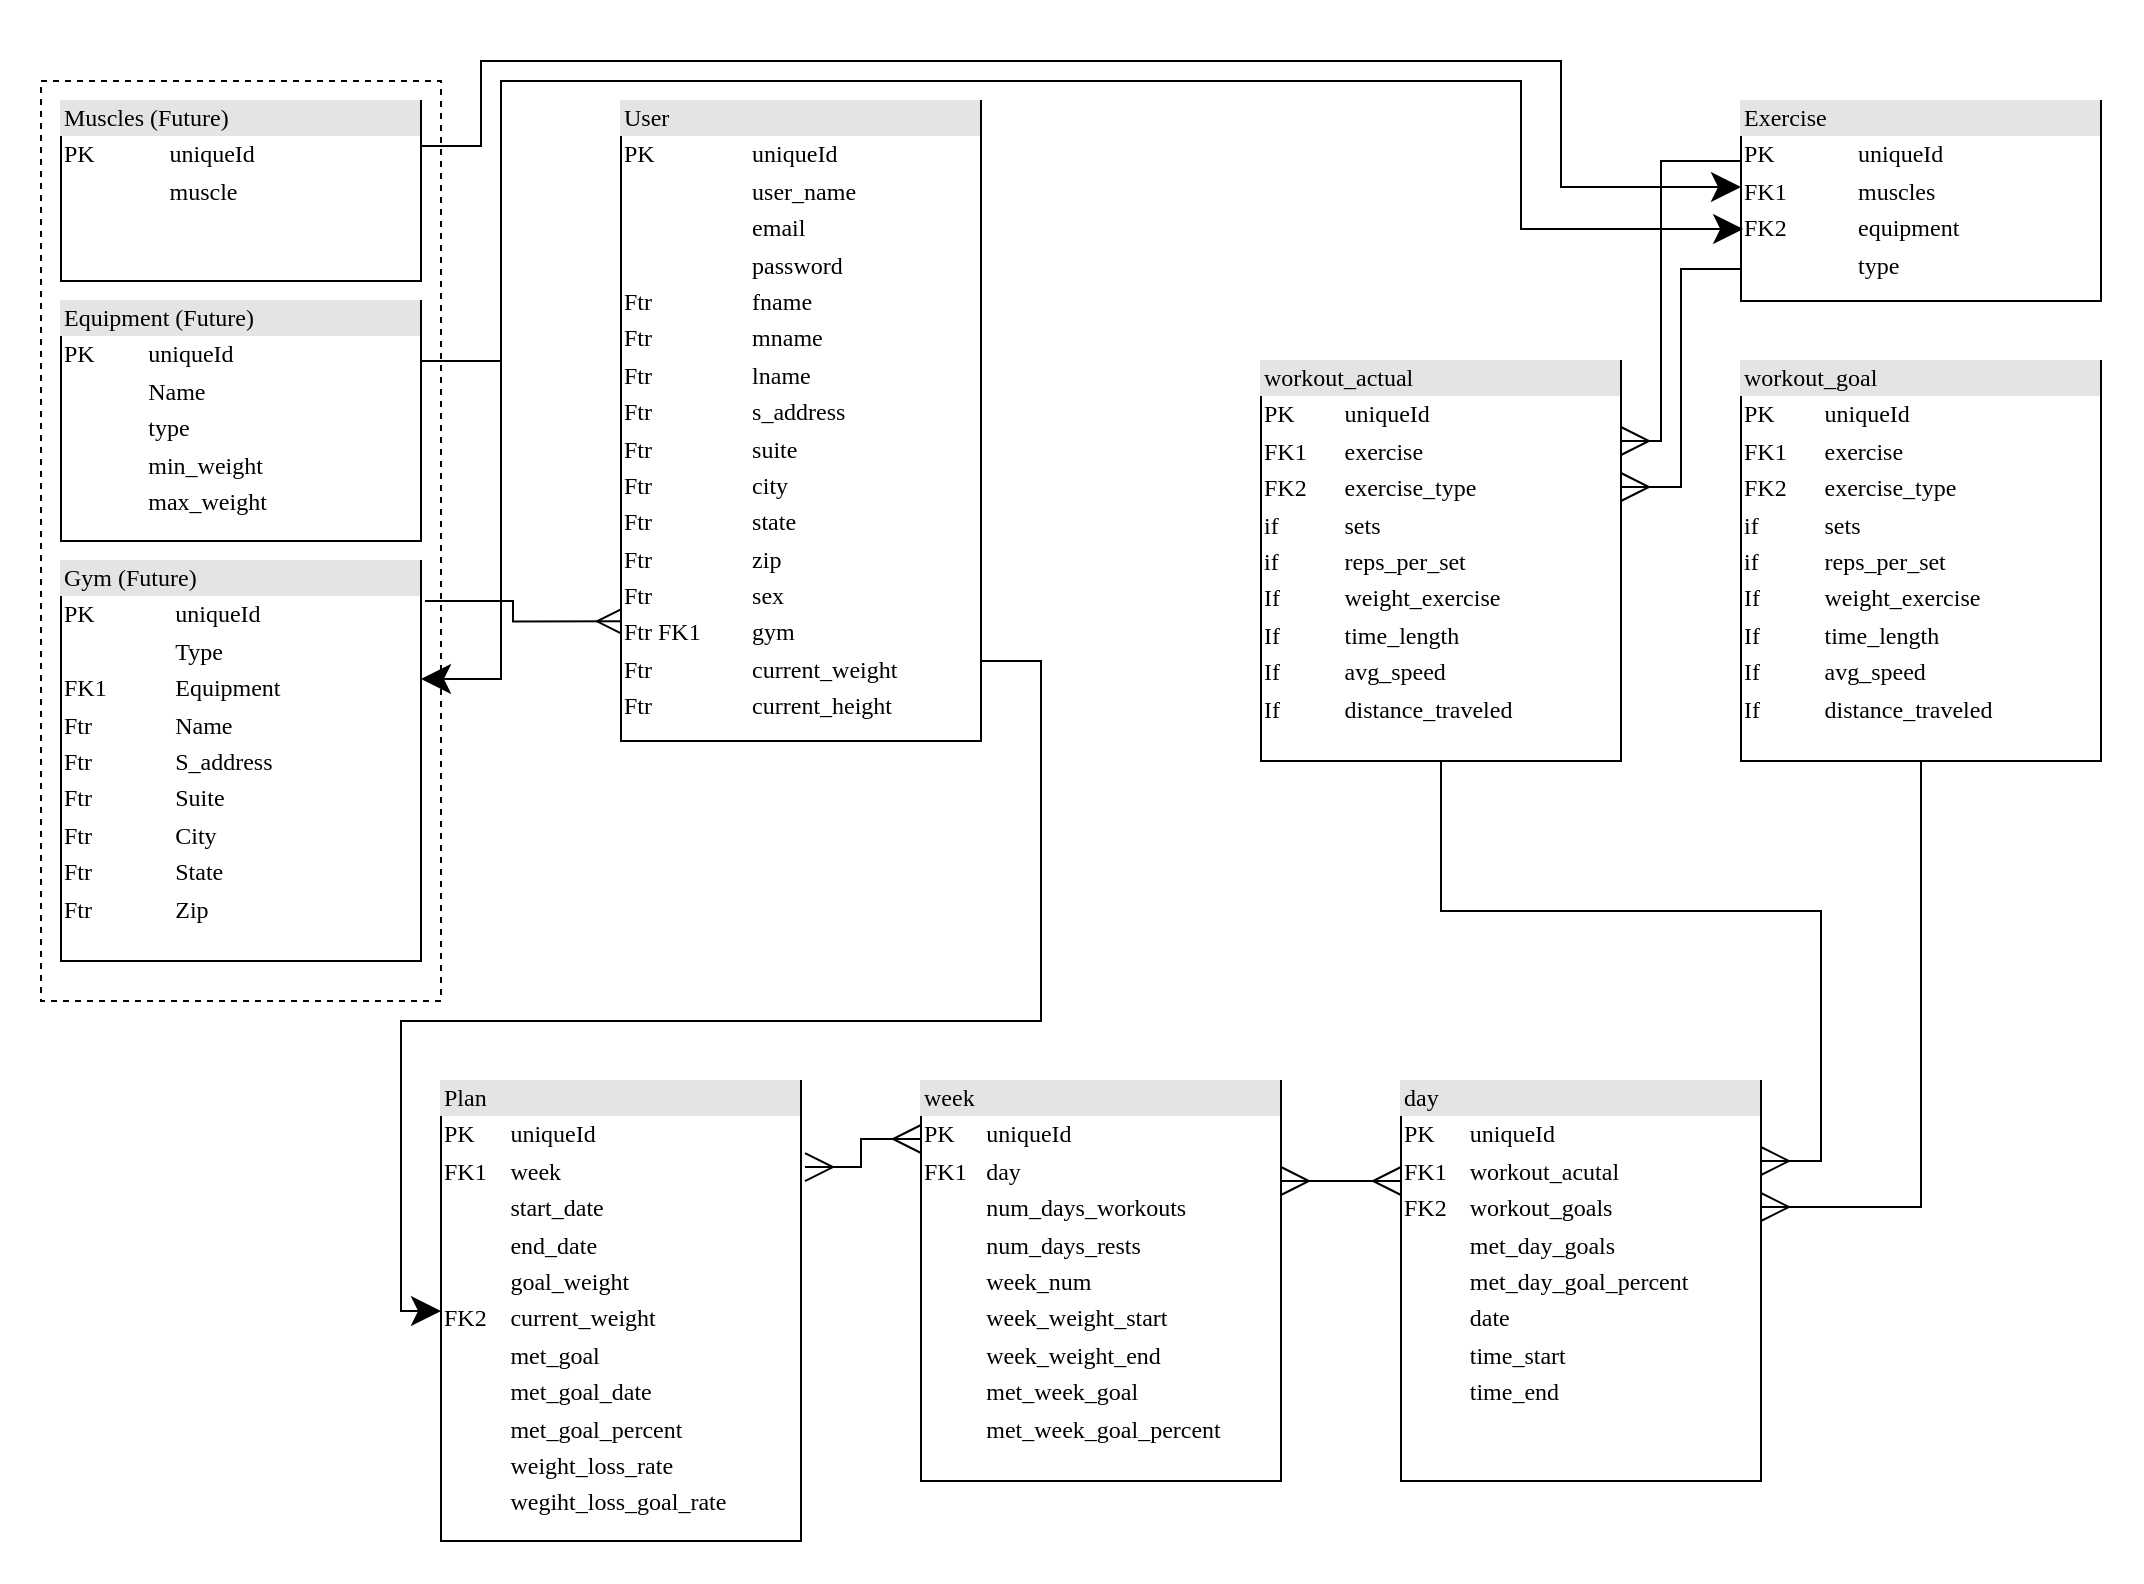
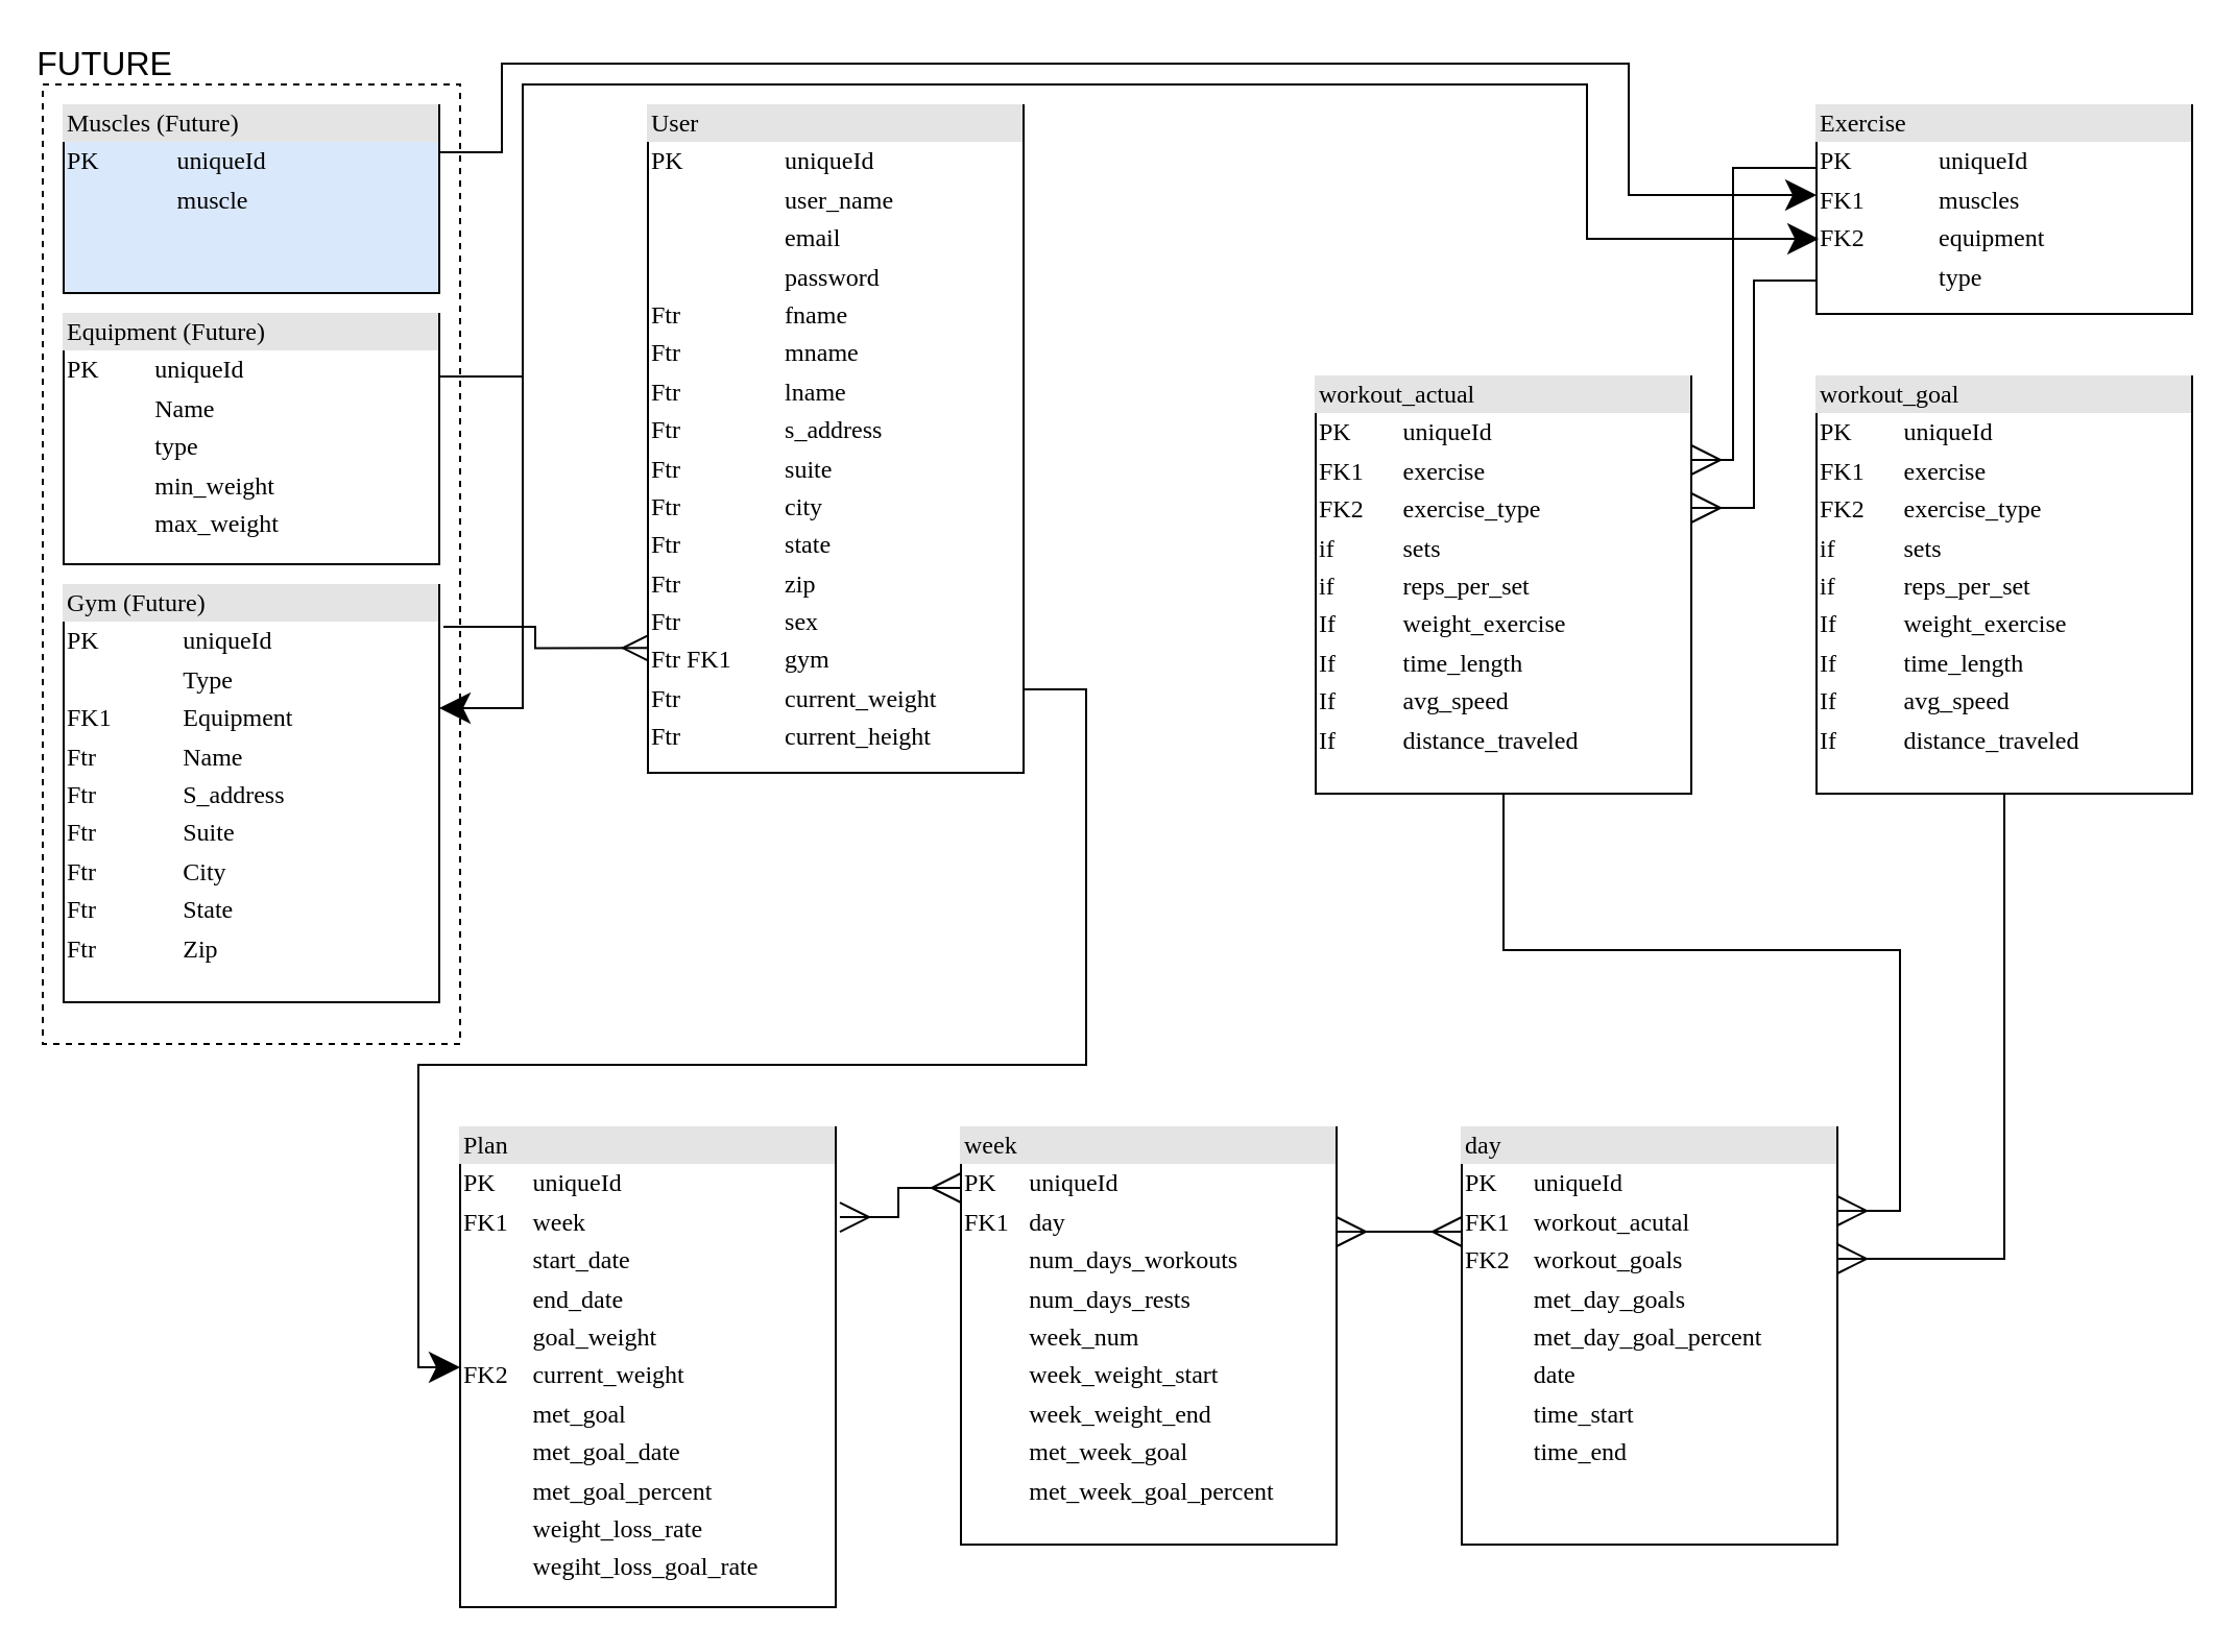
+ <mxCell id="23" value="&lt;font style=&quot;font-size: 16px&quot;&gt;FUTURE&lt;/font&gt;" style="text;html=1;strokeColor=none;fillColor=none;align=center;verticalAlign=middle;whiteSpace=wrap;rounded=0;" vertex="1" parent="1"><mxGeometry x="30" y="20" width="40" height="20" as="geometry" /></mxCell>
- <mxCell id="4" value="&lt;div style=&quot;box-sizing: border-box ; width: 100% ; background: #e4e4e4 ; padding: 2px&quot;&gt;Muscles (Future)&lt;/div&gt;&lt;table style=&quot;width: 100% ; font-size: 1em&quot; cellpadding=&quot;2&quot; cellspacing=&quot;0&quot;&gt;&lt;tbody&gt;&lt;tr&gt;&lt;td&gt;PK&lt;/td&gt;&lt;td&gt;uniqueId&lt;/td&gt;&lt;/tr&gt;&lt;tr&gt;&lt;td&gt;&lt;br&gt;&lt;/td&gt;&lt;td&gt;muscle&lt;/td&gt;&lt;/tr&gt;&lt;tr&gt;&lt;td&gt;&lt;/td&gt;&lt;td&gt;&lt;br&gt;&lt;/td&gt;&lt;/tr&gt;&lt;/tbody&gt;&lt;/table&gt;" style="verticalAlign=top;align=left;overflow=fill;html=1;rounded=0;shadow=0;comic=0;labelBackgroundColor=none;strokeWidth=1;fontFamily=Verdana;fontSize=12" parent="1" vertex="1"><mxGeometry x="30" y="50" width="180" height="90" as="geometry" /></mxCell>
+ <mxCell id="4" value="&lt;div style=&quot;box-sizing: border-box ; width: 100% ; background: #e4e4e4 ; padding: 2px&quot;&gt;Muscles (Future)&lt;/div&gt;&lt;table style=&quot;width: 100% ; font-size: 1em&quot; cellpadding=&quot;2&quot; cellspacing=&quot;0&quot;&gt;&lt;tbody&gt;&lt;tr&gt;&lt;td&gt;PK&lt;/td&gt;&lt;td&gt;uniqueId&lt;/td&gt;&lt;/tr&gt;&lt;tr&gt;&lt;td&gt;&lt;br&gt;&lt;/td&gt;&lt;td&gt;muscle&lt;/td&gt;&lt;/tr&gt;&lt;tr&gt;&lt;td&gt;&lt;/td&gt;&lt;td&gt;&lt;br&gt;&lt;/td&gt;&lt;/tr&gt;&lt;/tbody&gt;&lt;/table&gt;" style="verticalAlign=top;align=left;overflow=fill;html=1;rounded=0;shadow=0;comic=0;labelBackgroundColor=none;strokeWidth=1;fontFamily=Verdana;fontSize=12;fillColor=#dae8fc;" parent="1" vertex="1"><mxGeometry x="30" y="50" width="180" height="90" as="geometry" /></mxCell>
